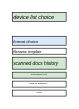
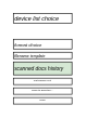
- <mxCell id="5" value="&lt;i&gt;&lt;font style=&quot;font-size: 9px;&quot;&gt;device list choice&lt;/font&gt;&lt;/i&gt;" style="rounded=0;whiteSpace=wrap;html=1;align=left;fillColor=#d5e8d4;" vertex="1" parent="1"><mxGeometry x="20" y="20" width="90" height="15" as="geometry" /></mxCell>
+ <mxCell id="5" value="&lt;i&gt;&lt;font style=&quot;font-size: 9px;&quot;&gt;device list choice&lt;/font&gt;&lt;/i&gt;" style="rounded=0;whiteSpace=wrap;html=1;align=left;" vertex="1" parent="1"><mxGeometry x="20" y="20" width="90" height="15" as="geometry" /></mxCell>
- <mxCell id="6" value="&lt;i&gt;&lt;font style=&quot;font-size: 7px;&quot;&gt;format choice&lt;/font&gt;&lt;/i&gt;" style="rounded=0;whiteSpace=wrap;html=1;align=left;fillColor=#dae8fc;" vertex="1" parent="1"><mxGeometry x="20" y="60" width="90" height="15" as="geometry" /></mxCell>
+ <mxCell id="6" value="&lt;i&gt;&lt;font style=&quot;font-size: 7px;&quot;&gt;format choice&lt;/font&gt;&lt;/i&gt;" style="rounded=0;whiteSpace=wrap;html=1;align=left;" vertex="1" parent="1"><mxGeometry x="20" y="60" width="90" height="15" as="geometry" /></mxCell>
- <mxCell id="2" value="&lt;p style=&quot;line-height: 120%; font-size: 4px;&quot;&gt;Get Device List&lt;/p&gt;" style="rounded=0;whiteSpace=wrap;html=1;fillColor=#d5e8d4;" vertex="1" parent="1"><mxGeometry x="20" y="120" width="90" height="10" as="geometry" /></mxCell>
+ <mxCell id="2" value="&lt;p style=&quot;line-height: 120%; font-size: 4px;&quot;&gt;Get Device List&lt;/p&gt;" style="rounded=0;whiteSpace=wrap;html=1;" vertex="1" parent="1"><mxGeometry x="20" y="120" width="90" height="10" as="geometry" /></mxCell>
